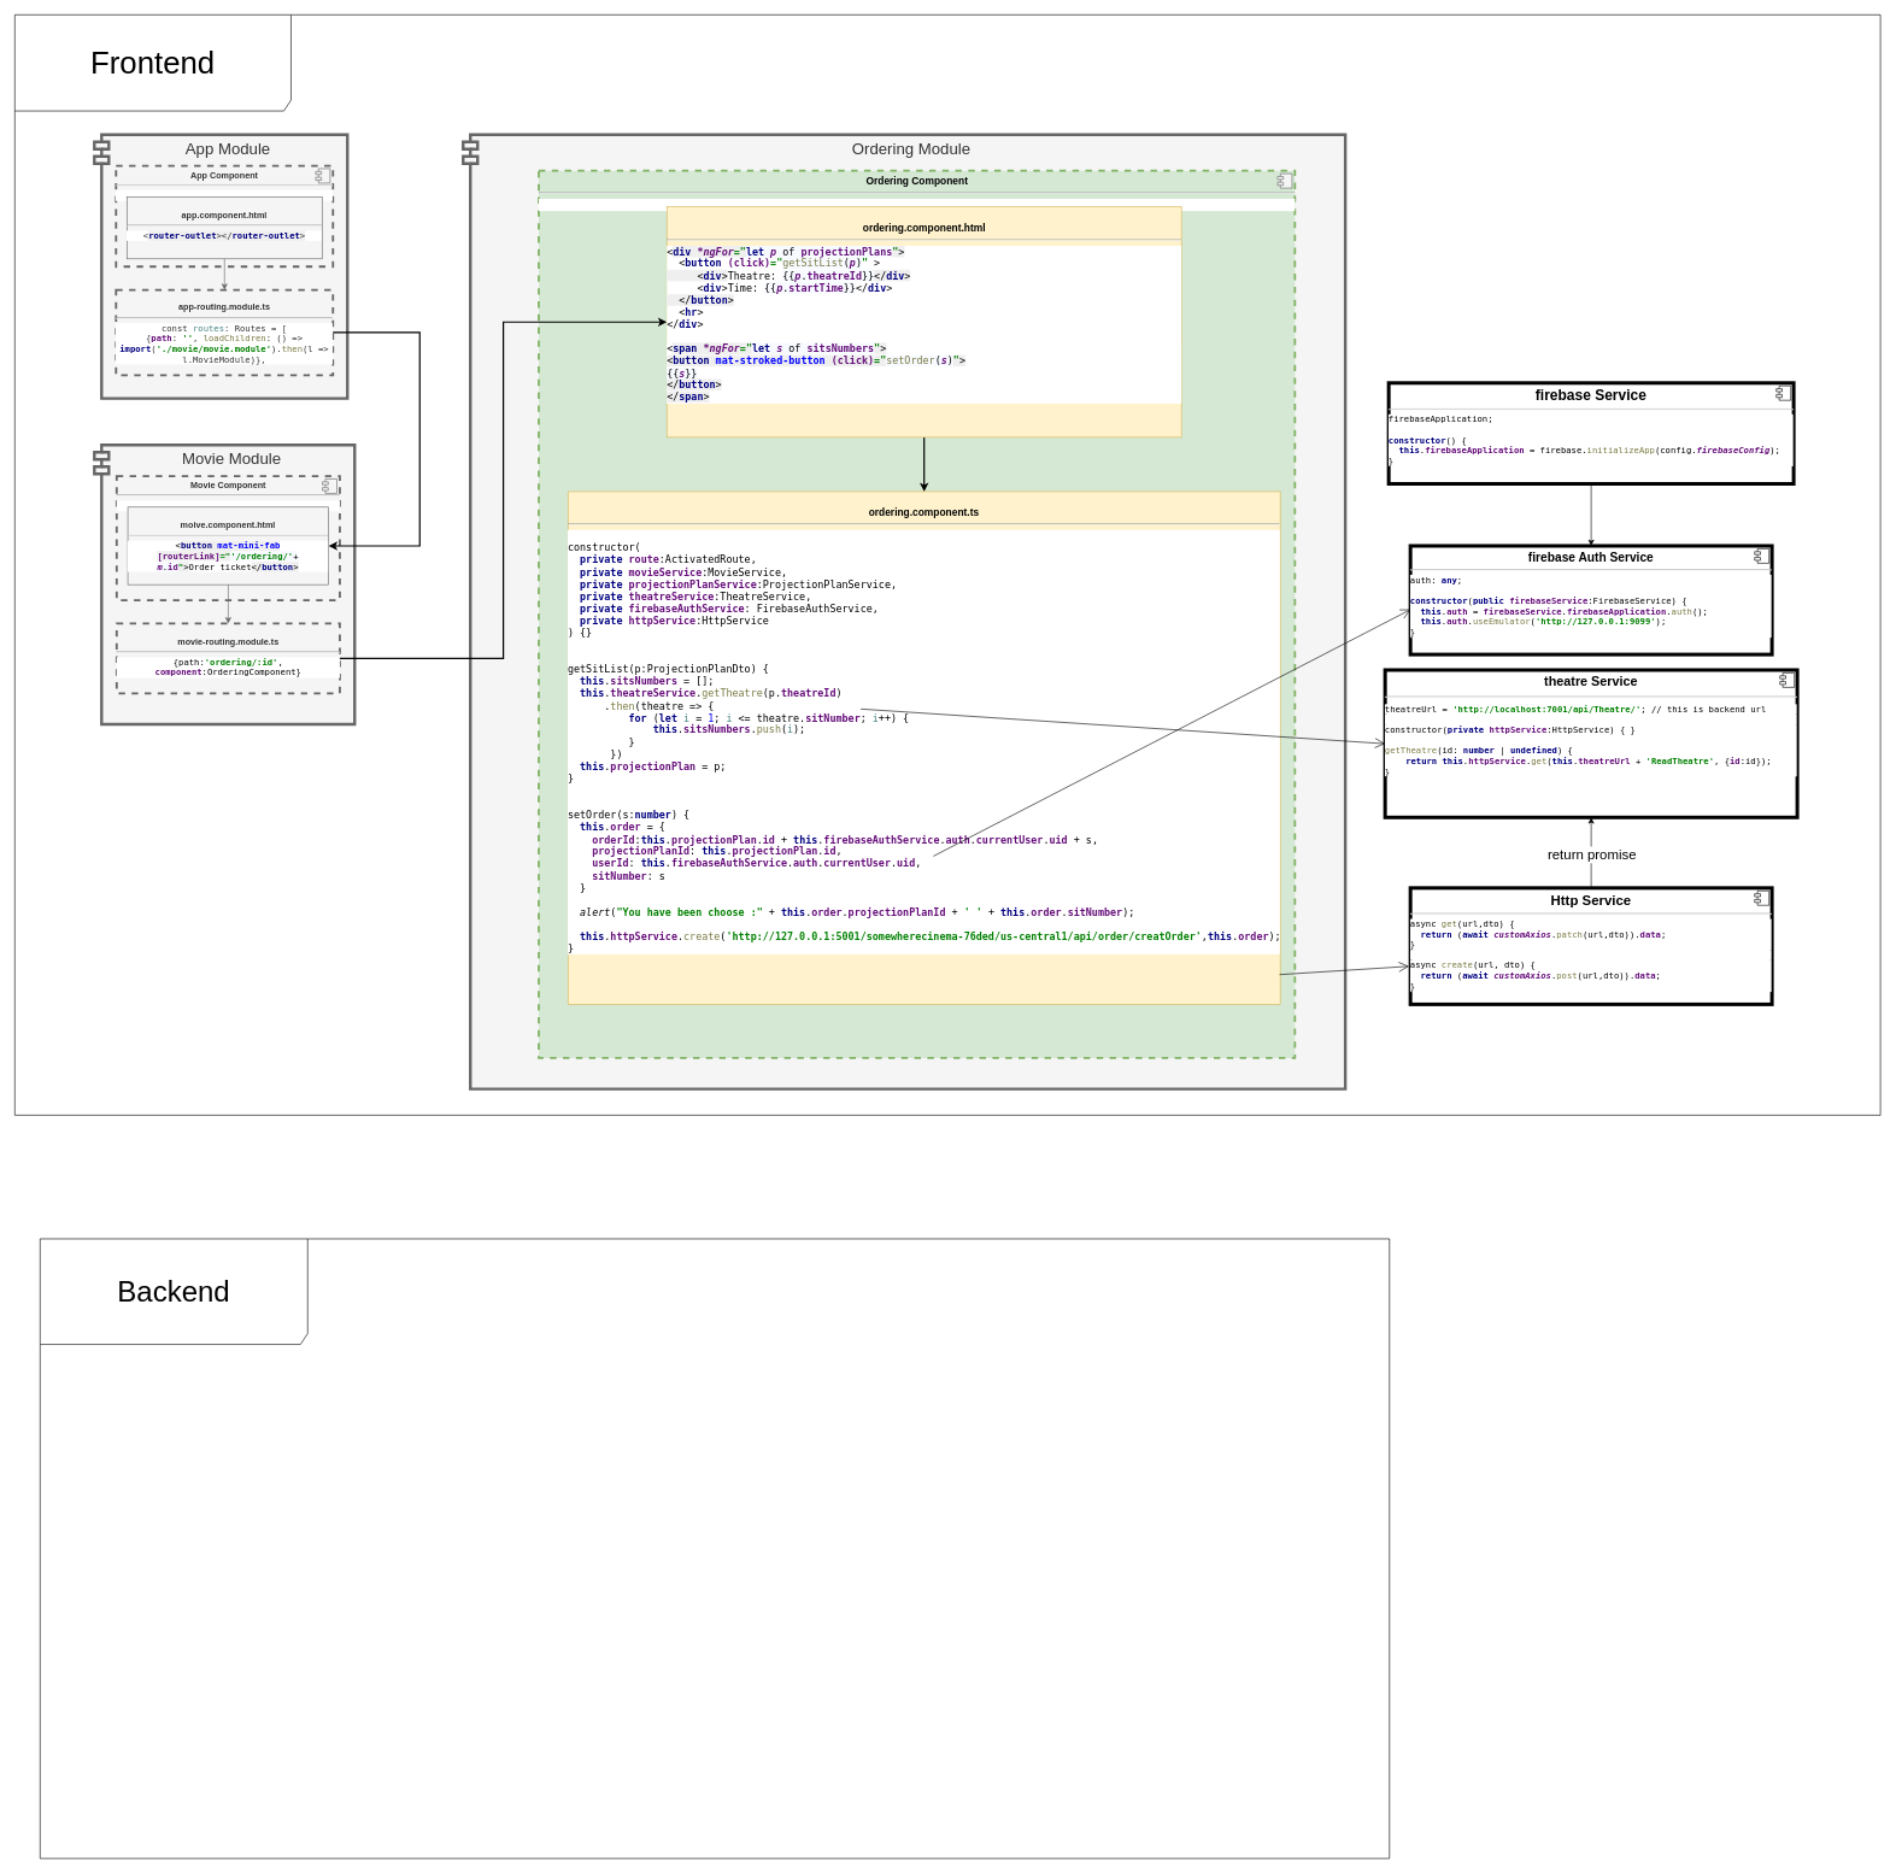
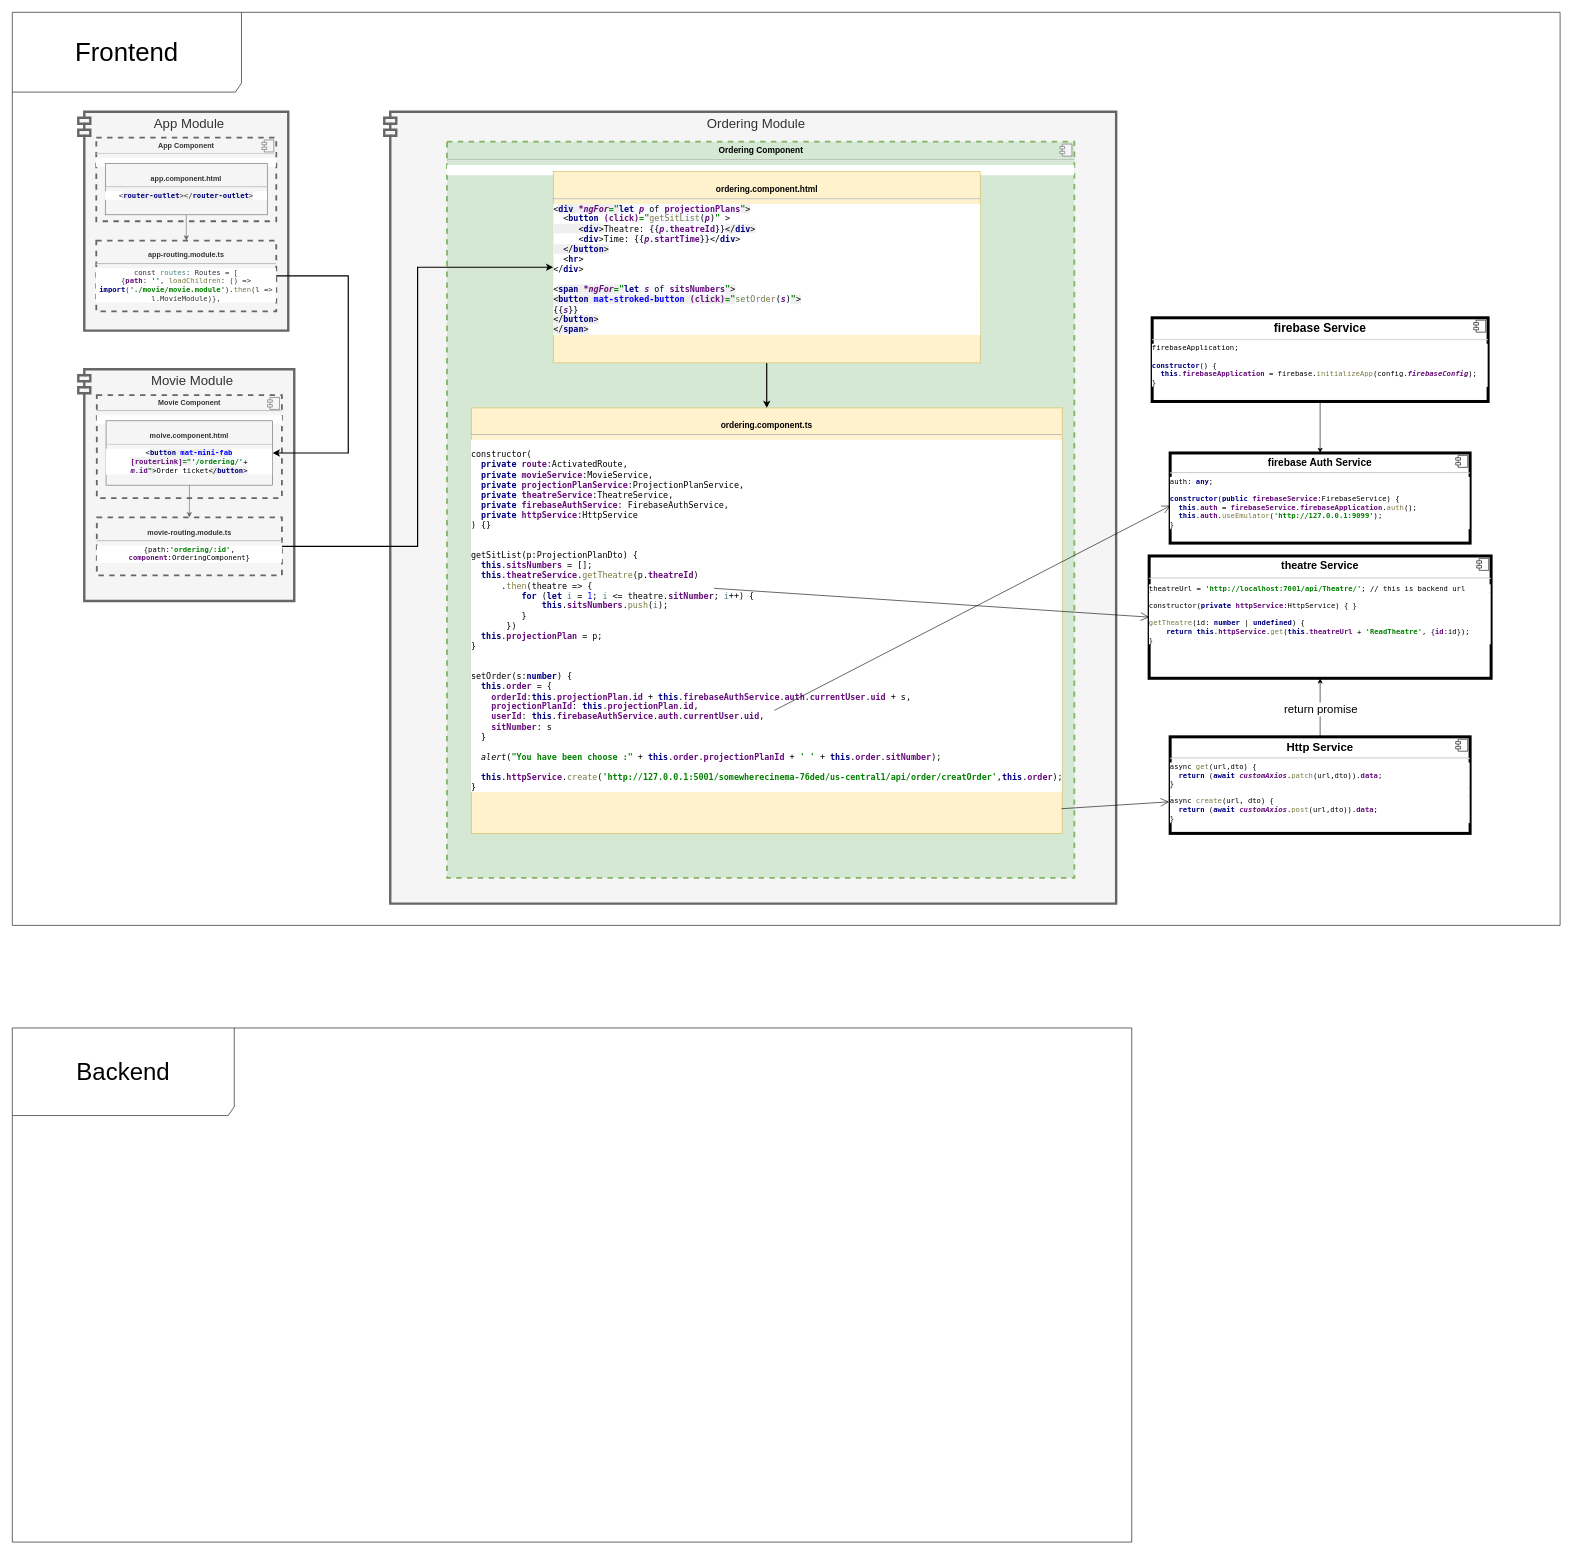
- <mxCell id="44" value="&lt;font style=&quot;font-size: 40px;&quot;&gt;Backend&lt;/font&gt;" style="shape=umlFrame;whiteSpace=wrap;html=1;pointerEvents=0;strokeColor=default;fontFamily=Helvetica;fontSize=12;fontColor=default;fillColor=default;width=370;height=146;" vertex="1" parent="1"><mxGeometry x="55" y="1713" width="1866" height="857" as="geometry" /></mxCell>
+ <mxCell id="44" value="&lt;font style=&quot;font-size: 40px;&quot;&gt;Backend&lt;/font&gt;" style="shape=umlFrame;whiteSpace=wrap;html=1;pointerEvents=0;strokeColor=default;fontFamily=Helvetica;fontSize=12;fontColor=default;fillColor=default;width=370;height=146;" vertex="1" parent="1"><mxGeometry x="20" y="1713" width="1866" height="857" as="geometry" /></mxCell>
